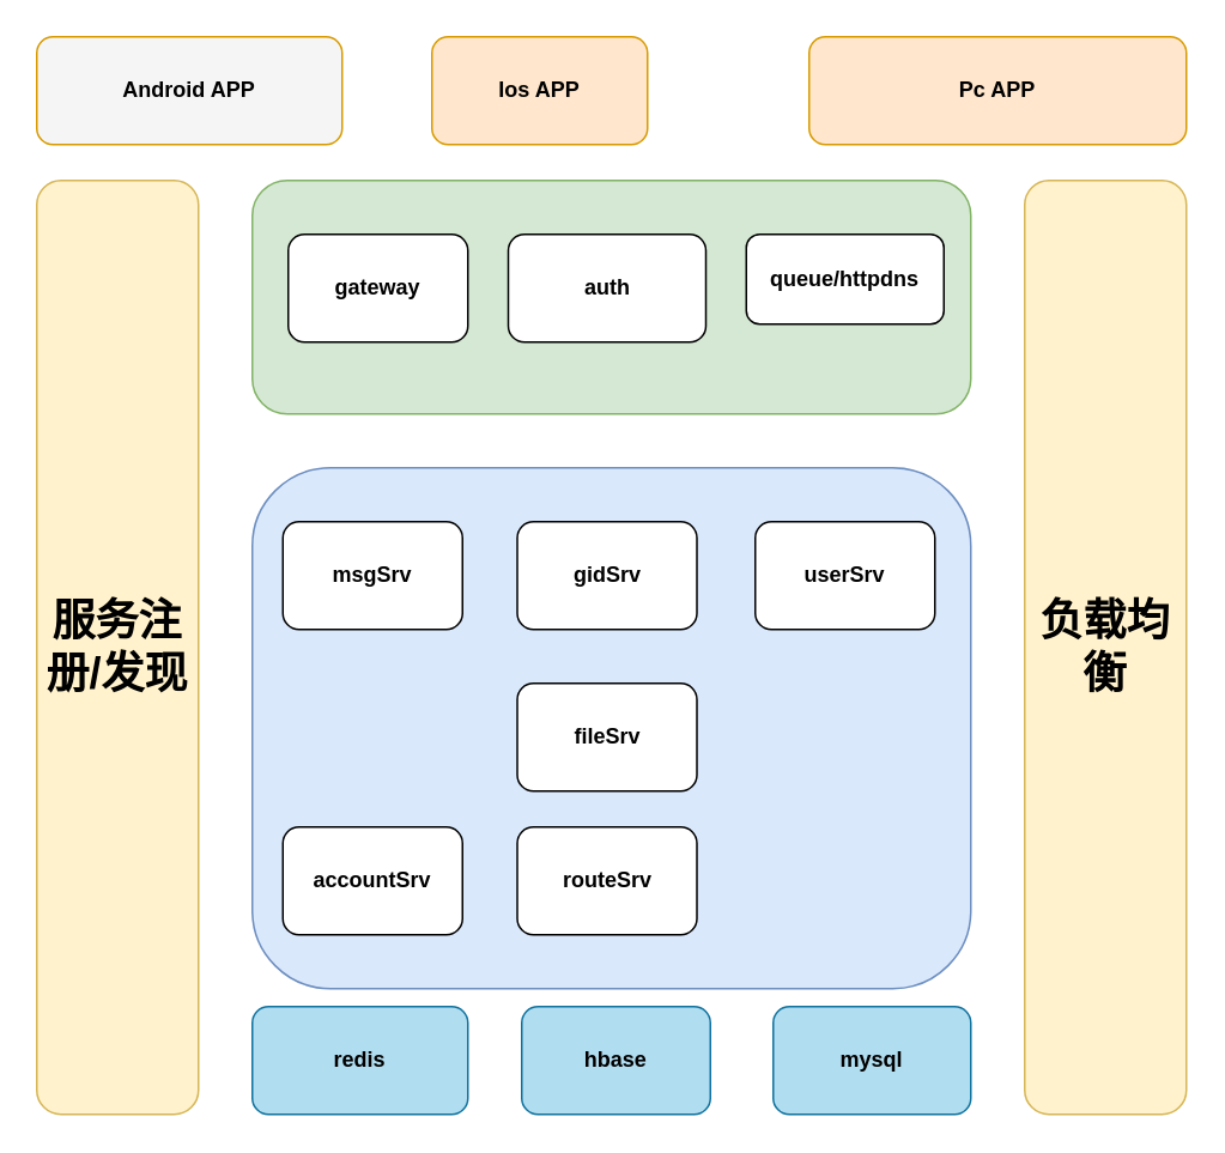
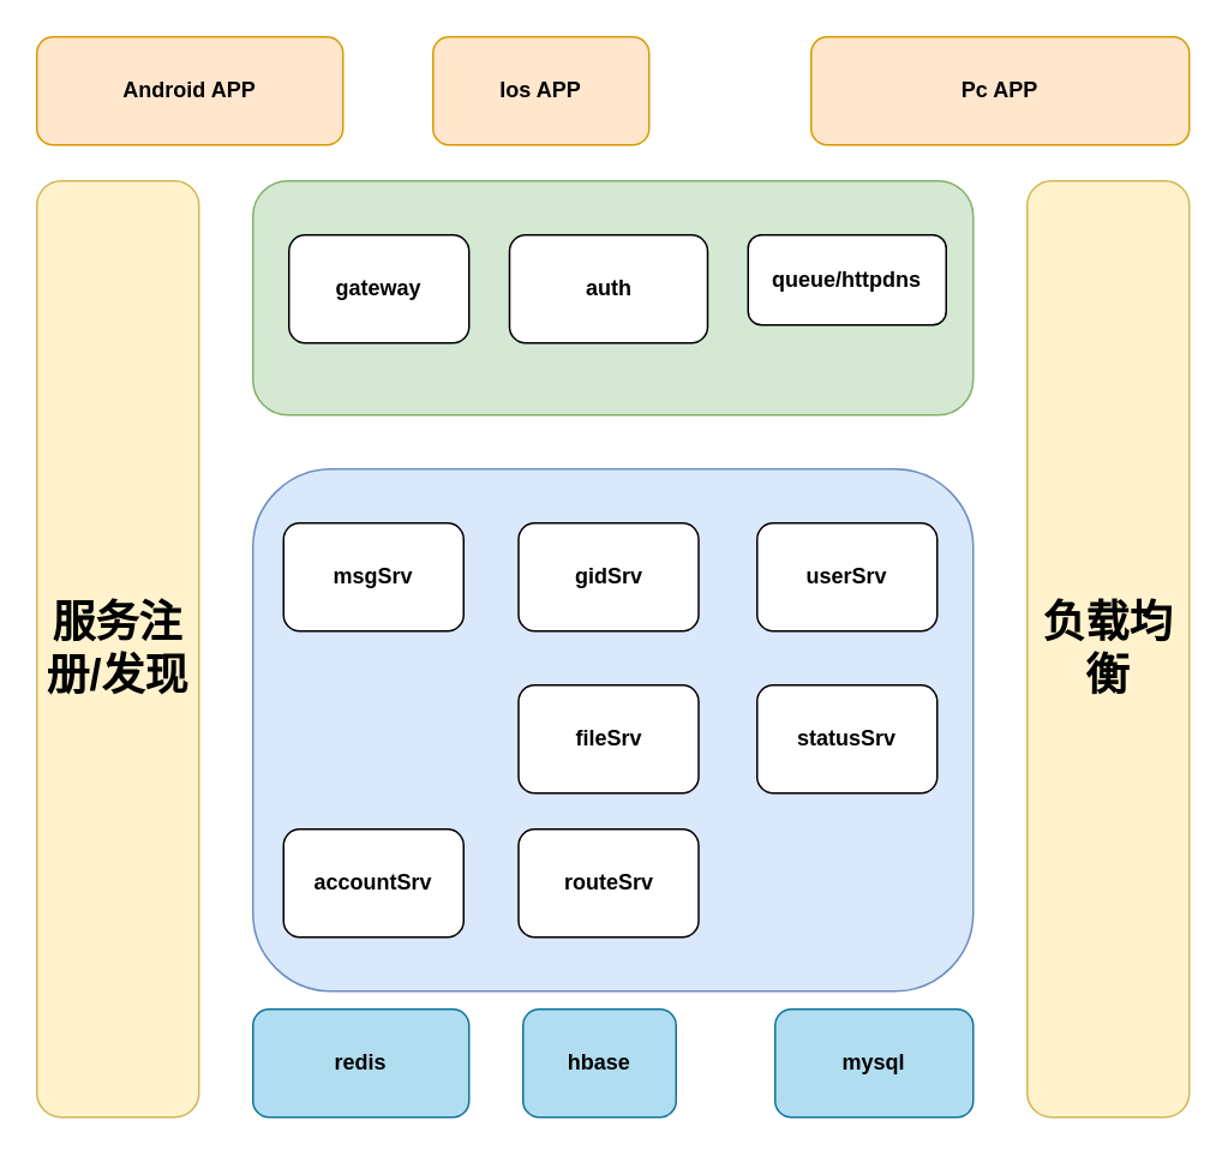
- <mxCell id="5" value="&lt;b&gt;Android APP&lt;/b&gt;" style="rounded=1;whiteSpace=wrap;html=1;fillColor=#f5f5f5;strokeColor=#d79b00;" parent="1" vertex="1"><mxGeometry x="20" y="20" width="170" height="60" as="geometry" /></mxCell>
+ <mxCell id="5" value="&lt;b&gt;Android APP&lt;/b&gt;" style="rounded=1;whiteSpace=wrap;html=1;fillColor=#ffe6cc;strokeColor=#d79b00;" parent="1" vertex="1"><mxGeometry x="20" y="20" width="170" height="60" as="geometry" /></mxCell>
+ <mxCell id="19" value="&lt;b&gt;statusSrv&lt;/b&gt;" style="rounded=1;whiteSpace=wrap;html=1;" parent="1" vertex="1"><mxGeometry x="420" y="380" width="100" height="60" as="geometry" /></mxCell>
- <mxCell id="12" value="&lt;b&gt;hbase&lt;/b&gt;" style="rounded=1;whiteSpace=wrap;html=1;fillColor=#b1ddf0;strokeColor=#10739e;" parent="1" vertex="1"><mxGeometry x="290" y="560" width="105" height="60" as="geometry" /></mxCell>
+ <mxCell id="12" value="&lt;b&gt;hbase&lt;/b&gt;" style="rounded=1;whiteSpace=wrap;html=1;fillColor=#b1ddf0;strokeColor=#10739e;" parent="1" vertex="1"><mxGeometry x="290" y="560" width="85" height="60" as="geometry" /></mxCell>
